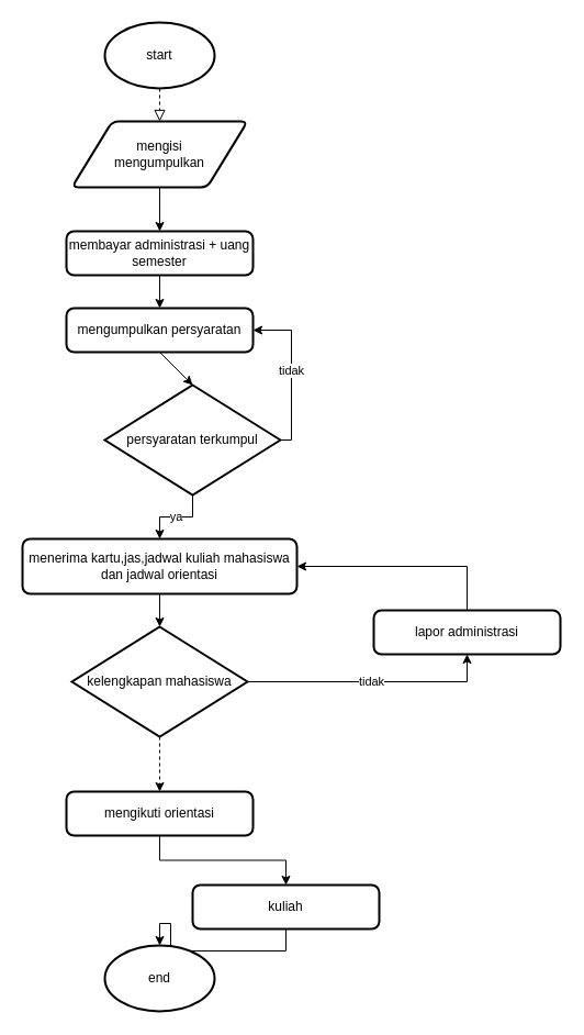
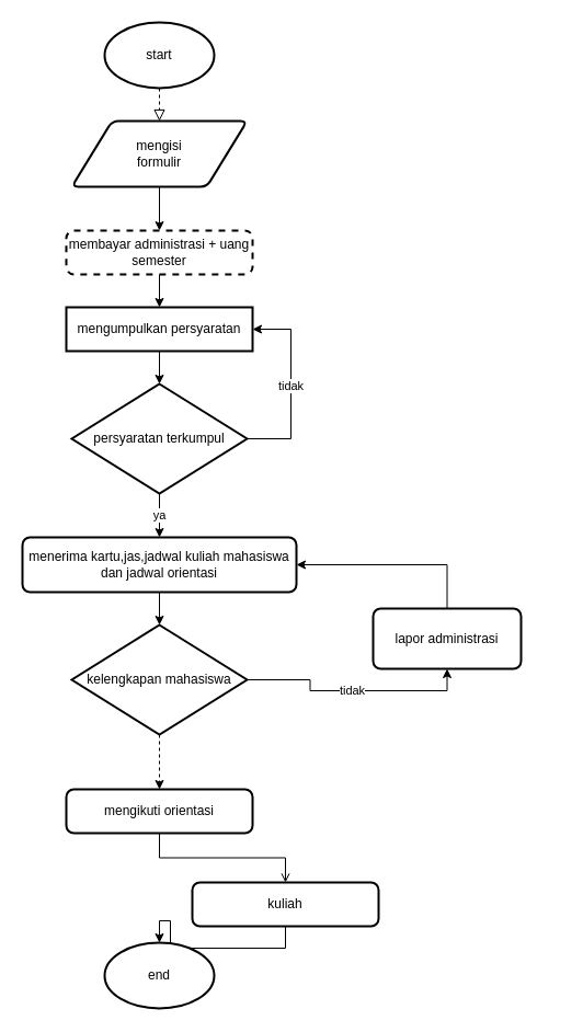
- <mxCell id="5" value="mengisi&lt;br&gt;mengumpulkan" style="shape=parallelogram;html=1;strokeWidth=2;perimeter=parallelogramPerimeter;whiteSpace=wrap;rounded=1;arcSize=12;size=0.23;" vertex="1" parent="1"><mxGeometry x="65" y="110" width="160" height="60" as="geometry" /></mxCell>
+ <mxCell id="5" value="mengisi&lt;br&gt;formulir" style="shape=parallelogram;html=1;strokeWidth=2;perimeter=parallelogramPerimeter;whiteSpace=wrap;rounded=1;arcSize=12;size=0.23;" vertex="1" parent="1"><mxGeometry x="65" y="110" width="160" height="60" as="geometry" /></mxCell>
- <mxCell id="7" value="membayar administrasi + uang semester" style="rounded=1;whiteSpace=wrap;html=1;absoluteArcSize=1;arcSize=14;strokeWidth=2;" vertex="1" parent="1"><mxGeometry x="60" y="210" width="170" height="40" as="geometry" /></mxCell>
+ <mxCell id="7" value="membayar administrasi + uang semester" style="rounded=1;whiteSpace=wrap;html=1;absoluteArcSize=1;arcSize=14;strokeWidth=2;dashed=1;" vertex="1" parent="1"><mxGeometry x="60" y="210" width="170" height="40" as="geometry" /></mxCell>
- <mxCell id="12" value="mengumpulkan persyaratan" style="rounded=1;whiteSpace=wrap;html=1;absoluteArcSize=1;arcSize=14;strokeWidth=2;" vertex="1" parent="1"><mxGeometry x="60" y="280" width="170" height="40" as="geometry" /></mxCell>
+ <mxCell id="12" value="mengumpulkan persyaratan" style="whiteSpace=wrap;html=1;absoluteArcSize=1;arcSize=14;strokeWidth=2;rounded=0;" vertex="1" parent="1"><mxGeometry x="60" y="280" width="170" height="40" as="geometry" /></mxCell>
- <mxCell id="10" value="persyaratan terkumpul" style="strokeWidth=2;html=1;shape=mxgraph.flowchart.decision;whiteSpace=wrap;" vertex="1" parent="1"><mxGeometry x="95" y="350" width="160" height="100" as="geometry" /></mxCell>
+ <mxCell id="10" value="persyaratan terkumpul" style="strokeWidth=2;html=1;shape=mxgraph.flowchart.decision;whiteSpace=wrap;" vertex="1" parent="1"><mxGeometry x="65" y="350" width="160" height="100" as="geometry" /></mxCell>
- <mxCell id="19" value="lapor administrasi" style="rounded=1;whiteSpace=wrap;html=1;absoluteArcSize=1;arcSize=14;strokeWidth=2;" vertex="1" parent="1"><mxGeometry x="340" y="555" width="170" height="40" as="geometry" /></mxCell>
+ <mxCell id="19" value="lapor administrasi" style="rounded=1;whiteSpace=wrap;html=1;absoluteArcSize=1;arcSize=14;strokeWidth=2;" vertex="1" parent="1"><mxGeometry x="340" y="555" width="135" height="55" as="geometry" /></mxCell>
- <mxCell id="20" value="" style="edgeStyle=orthogonalEdgeStyle;rounded=0;orthogonalLoop=1;jettySize=auto;html=1;" edge="1" parent="1" source="21" target="23"><mxGeometry relative="1" as="geometry" /></mxCell>
+ <mxCell id="20" value="" style="edgeStyle=orthogonalEdgeStyle;rounded=0;orthogonalLoop=1;jettySize=auto;html=1;endArrow=open;" edge="1" parent="1" source="21" target="23"><mxGeometry relative="1" as="geometry" /></mxCell>
